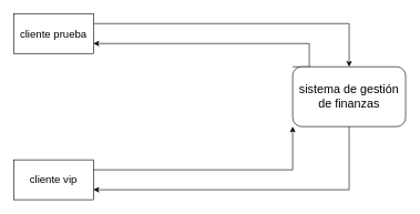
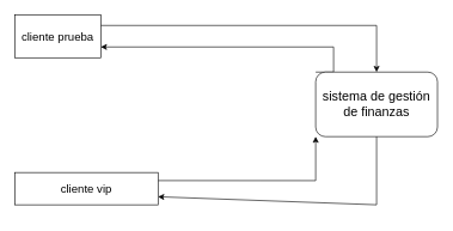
- <mxCell id="5" value="&lt;font size=&quot;3&quot;&gt;cliente vip&lt;/font&gt;" style="rounded=0;whiteSpace=wrap;html=1;" parent="1" vertex="1"><mxGeometry x="20" y="240" width="120" height="60" as="geometry" /></mxCell>
+ <mxCell id="5" value="&lt;font size=&quot;3&quot;&gt;cliente vip&lt;/font&gt;" style="rounded=0;whiteSpace=wrap;html=1;" parent="1" vertex="1"><mxGeometry x="20" y="240" width="200" height="45" as="geometry" /></mxCell>
